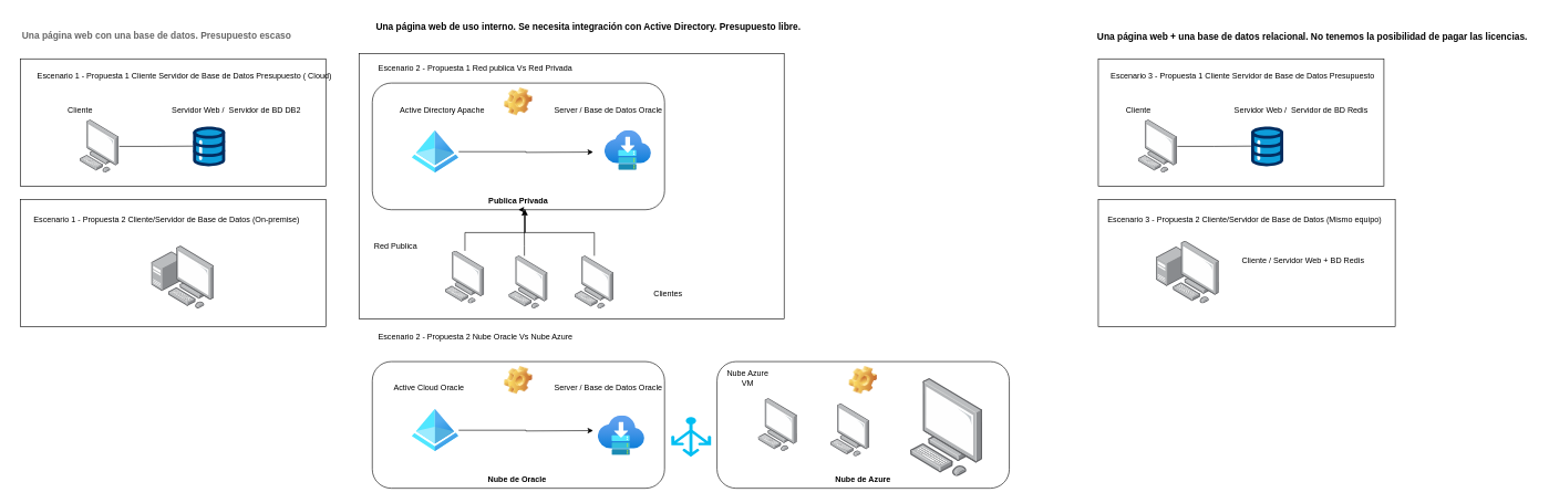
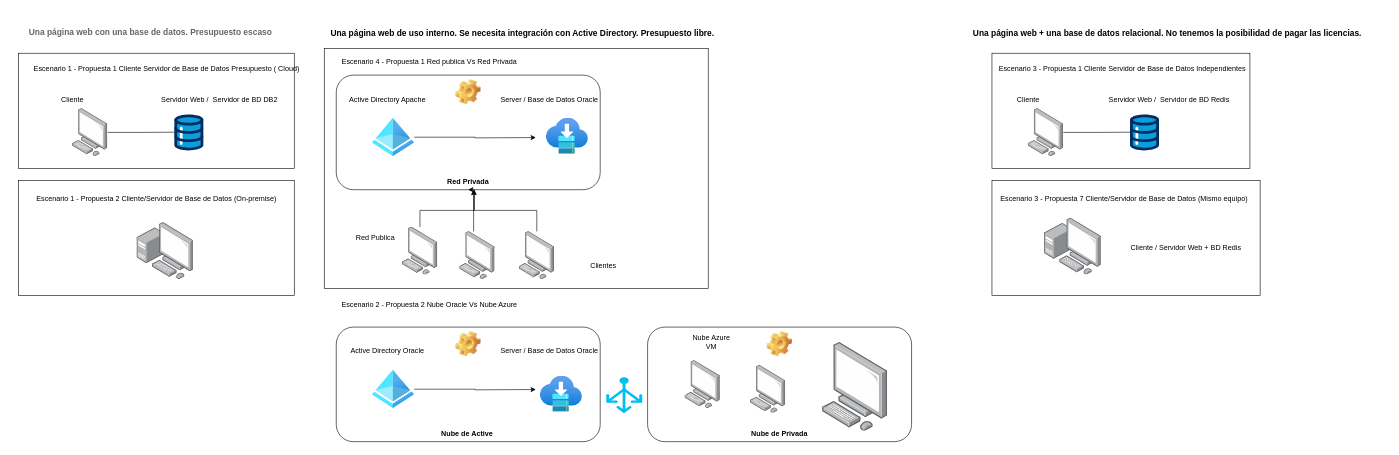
- <mxCell id="14" value="Una página web de uso interno. Se necesita integración con Active Directory. Presupuesto libre." style="text;html=1;align=center;verticalAlign=middle;resizable=0;points=[];autosize=1;strokeColor=none;fillColor=none;fontFamily=Helvetica;fontStyle=1;fontSize=14;" vertex="1" parent="1"><mxGeometry x="555" y="25" width="660" height="30" as="geometry" /></mxCell>
+ <mxCell id="14" value="Una página web de uso interno. Se necesita integración con Active Directory. Presupuesto libre." style="text;html=1;align=center;verticalAlign=middle;resizable=0;points=[];autosize=1;strokeColor=none;fillColor=none;fontFamily=Helvetica;fontStyle=1;fontSize=14;" vertex="1" parent="1"><mxGeometry x="540" y="40" width="660" height="30" as="geometry" /></mxCell>
- <mxCell id="45" value="&lt;div style=&quot;font-size: 14px;&quot;&gt;&lt;br style=&quot;font-size: 14px;&quot;&gt;&lt;/div&gt;&lt;div style=&quot;font-size: 14px;&quot;&gt;Una página web + una base de datos relacional. No tenemos la posibilidad de pagar las licencias.&lt;/div&gt;" style="text;html=1;align=center;verticalAlign=middle;resizable=0;points=[];autosize=1;strokeColor=none;fillColor=none;fontStyle=1;fontSize=14;" vertex="1" parent="1"><mxGeometry x="1640" y="20" width="670" height="50" as="geometry" /></mxCell>
+ <mxCell id="45" value="&lt;div style=&quot;font-size: 14px;&quot;&gt;&lt;br style=&quot;font-size: 14px;&quot;&gt;&lt;/div&gt;&lt;div style=&quot;font-size: 14px;&quot;&gt;Una página web + una base de datos relacional. No tenemos la posibilidad de pagar las licencias.&lt;/div&gt;" style="text;html=1;align=center;verticalAlign=middle;resizable=0;points=[];autosize=1;strokeColor=none;fillColor=none;fontStyle=1;fontSize=14;" vertex="1" parent="1"><mxGeometry x="1610" y="20" width="670" height="50" as="geometry" /></mxCell>
- <mxCell id="13" value="&lt;span style=&quot;font-family: Rajdhani, sans-serif; color: rgb(102, 102, 102); background-color: transparent; font-weight: 700; font-variant-numeric: normal; font-variant-east-asian: normal; font-variant-alternates: normal; font-variant-position: normal; vertical-align: baseline;&quot;&gt;&lt;font style=&quot;font-size: 14px;&quot;&gt;Una página web con una base de datos. Presupuesto escaso&lt;/font&gt;&lt;/span&gt;&lt;span id=&quot;docs-internal-guid-23f4982b-7fff-37f4-737f-ac4e86f17d40&quot;&gt;&lt;/span&gt;" style="text;html=1;align=center;verticalAlign=middle;resizable=0;points=[];autosize=1;strokeColor=none;fillColor=none;fontSize=20;" vertex="1" parent="1"><mxGeometry x="20" y="30" width="430" height="40" as="geometry" /></mxCell>
+ <mxCell id="13" value="&lt;span style=&quot;font-family: Rajdhani, sans-serif; color: rgb(102, 102, 102); background-color: transparent; font-weight: 700; font-variant-numeric: normal; font-variant-east-asian: normal; font-variant-alternates: normal; font-variant-position: normal; vertical-align: baseline;&quot;&gt;&lt;font style=&quot;font-size: 14px;&quot;&gt;Una página web con una base de datos. Presupuesto escaso&lt;/font&gt;&lt;/span&gt;&lt;span id=&quot;docs-internal-guid-23f4982b-7fff-37f4-737f-ac4e86f17d40&quot;&gt;&lt;/span&gt;" style="text;html=1;align=center;verticalAlign=middle;resizable=0;points=[];autosize=1;strokeColor=none;fillColor=none;fontSize=20;" vertex="1" parent="1"><mxGeometry x="35" y="30" width="430" height="40" as="geometry" /></mxCell>
- <mxCell id="12" value="Escenario 2 - Propuesta 1 Red publica Vs Red Privada" style="text;html=1;align=center;verticalAlign=middle;resizable=0;points=[];autosize=1;strokeColor=none;fillColor=none;" vertex="1" parent="1"><mxGeometry x="555" y="88" width="320" height="30" as="geometry" /></mxCell>
+ <mxCell id="12" value="Escenario 4 - Propuesta 1 Red publica Vs Red Privada" style="text;html=1;align=center;verticalAlign=middle;resizable=0;points=[];autosize=1;strokeColor=none;fillColor=none;" vertex="1" parent="1"><mxGeometry x="555" y="88" width="320" height="30" as="geometry" /></mxCell>
- <mxCell id="50" value="Escenario 3 - Propuesta 1 Cliente Servidor de Base de Datos Presupuesto" style="text;html=1;align=center;verticalAlign=middle;resizable=0;points=[];autosize=1;strokeColor=none;fillColor=none;" vertex="1" parent="1"><mxGeometry x="1650" y="99" width="440" height="30" as="geometry" /></mxCell>
+ <mxCell id="50" value="Escenario 3 - Propuesta 1 Cliente Servidor de Base de Datos Independientes" style="text;html=1;align=center;verticalAlign=middle;resizable=0;points=[];autosize=1;strokeColor=none;fillColor=none;" vertex="1" parent="1"><mxGeometry x="1650" y="99" width="440" height="30" as="geometry" /></mxCell>
- <mxCell id="28" value="Servidor Web /&amp;nbsp; Servidor de BD DB2" style="text;html=1;align=center;verticalAlign=middle;resizable=0;points=[];autosize=1;strokeColor=none;fillColor=none;" vertex="1" parent="1"><mxGeometry x="245" y="150" width="220" height="30" as="geometry" /></mxCell>
+ <mxCell id="28" value="Servidor Web /&amp;nbsp; Servidor de BD DB2" style="text;html=1;align=center;verticalAlign=middle;resizable=0;points=[];autosize=1;strokeColor=none;fillColor=none;" vertex="1" parent="1"><mxGeometry x="255" y="150" width="220" height="30" as="geometry" /></mxCell>
- <mxCell id="20" value="Active Directory Apache" style="text;html=1;align=center;verticalAlign=middle;resizable=0;points=[];autosize=1;strokeColor=none;fillColor=none;" vertex="1" parent="1"><mxGeometry x="590" y="150" width="150" height="30" as="geometry" /></mxCell>
+ <mxCell id="20" value="Active Directory Apache" style="text;html=1;align=center;verticalAlign=middle;resizable=0;points=[];autosize=1;strokeColor=none;fillColor=none;" vertex="1" parent="1"><mxGeometry x="570" y="150" width="150" height="30" as="geometry" /></mxCell>
- <mxCell id="56" value="Servidor Web /&amp;nbsp; Servidor de BD Redis" style="text;html=1;align=center;verticalAlign=middle;resizable=0;points=[];autosize=1;strokeColor=none;fillColor=none;" vertex="1" parent="1"><mxGeometry x="1848" y="150" width="220" height="30" as="geometry" /></mxCell>
+ <mxCell id="56" value="Servidor Web /&amp;nbsp; Servidor de BD Redis" style="text;html=1;align=center;verticalAlign=middle;resizable=0;points=[];autosize=1;strokeColor=none;fillColor=none;" vertex="1" parent="1"><mxGeometry x="1838" y="150" width="220" height="30" as="geometry" /></mxCell>
- <mxCell id="15" value="Publica Privada" style="label;whiteSpace=wrap;html=1;align=center;verticalAlign=bottom;spacingLeft=0;spacingBottom=4;imageAlign=center;imageVerticalAlign=top;image=img/clipart/Gear_128x128.png" vertex="1" parent="1"><mxGeometry x="560" y="124.5" width="440" height="191" as="geometry" /></mxCell>
+ <mxCell id="15" value="Red Privada" style="label;whiteSpace=wrap;html=1;align=center;verticalAlign=bottom;spacingLeft=0;spacingBottom=4;imageAlign=center;imageVerticalAlign=top;image=img/clipart/Gear_128x128.png" vertex="1" parent="1"><mxGeometry x="560" y="124.5" width="440" height="191" as="geometry" /></mxCell>
- <mxCell id="52" value="Escenario 3 - Propuesta 2 Cliente/Servidor de Base de Datos (Mismo equipo)" style="text;html=1;align=center;verticalAlign=middle;resizable=0;points=[];autosize=1;strokeColor=none;fillColor=none;" vertex="1" parent="1"><mxGeometry x="1653" y="315" width="440" height="30" as="geometry" /></mxCell>
+ <mxCell id="52" value="Escenario 3 - Propuesta 7 Cliente/Servidor de Base de Datos (Mismo equipo)" style="text;html=1;align=center;verticalAlign=middle;resizable=0;points=[];autosize=1;strokeColor=none;fillColor=none;" vertex="1" parent="1"><mxGeometry x="1653" y="315" width="440" height="30" as="geometry" /></mxCell>
- <mxCell id="8" value="Escenario 1 - Propuesta 2 Cliente/Servidor de Base de Datos (On-premise)" style="text;html=1;align=center;verticalAlign=middle;resizable=0;points=[];autosize=1;strokeColor=none;fillColor=none;" vertex="1" parent="1"><mxGeometry x="40" y="315.5" width="420" height="30" as="geometry" /></mxCell>
+ <mxCell id="8" value="Escenario 1 - Propuesta 2 Cliente/Servidor de Base de Datos (On-premise)" style="text;html=1;align=center;verticalAlign=middle;resizable=0;points=[];autosize=1;strokeColor=none;fillColor=none;" vertex="1" parent="1"><mxGeometry x="50" y="315.5" width="420" height="30" as="geometry" /></mxCell>
- <mxCell id="26" value="Red Publica" style="text;html=1;align=center;verticalAlign=middle;resizable=0;points=[];autosize=1;strokeColor=none;fillColor=none;" vertex="1" parent="1"><mxGeometry x="550" y="356" width="90" height="30" as="geometry" /></mxCell>
+ <mxCell id="26" value="Red Publica" style="text;html=1;align=center;verticalAlign=middle;resizable=0;points=[];autosize=1;strokeColor=none;fillColor=none;" vertex="1" parent="1"><mxGeometry x="580" y="381" width="90" height="30" as="geometry" /></mxCell>
- <mxCell id="54" value="Cliente / Servidor Web + BD Redis" style="text;html=1;align=center;verticalAlign=middle;resizable=0;points=[];autosize=1;strokeColor=none;fillColor=none;" vertex="1" parent="1"><mxGeometry x="1855.5" y="377.5" width="210" height="30" as="geometry" /></mxCell>
+ <mxCell id="54" value="Cliente / Servidor Web + BD Redis" style="text;html=1;align=center;verticalAlign=middle;resizable=0;points=[];autosize=1;strokeColor=none;fillColor=none;" vertex="1" parent="1"><mxGeometry x="1870.5" y="397.5" width="210" height="30" as="geometry" /></mxCell>
- <mxCell id="42" value="Nube Azure&lt;br&gt;VM" style="text;html=1;align=center;verticalAlign=middle;resizable=0;points=[];autosize=1;strokeColor=none;fillColor=none;" vertex="1" parent="1"><mxGeometry x="1080" y="550" width="90" height="40" as="geometry" /></mxCell>
+ <mxCell id="42" value="Nube Azure&lt;br&gt;VM" style="text;html=1;align=center;verticalAlign=middle;resizable=0;points=[];autosize=1;strokeColor=none;fillColor=none;" vertex="1" parent="1"><mxGeometry x="1140" y="550" width="90" height="40" as="geometry" /></mxCell>
- <mxCell id="35" value="Active Cloud Oracle" style="text;html=1;align=center;verticalAlign=middle;resizable=0;points=[];autosize=1;strokeColor=none;fillColor=none;" vertex="1" parent="1"><mxGeometry x="570" y="570" width="150" height="30" as="geometry" /></mxCell>
+ <mxCell id="35" value="Active Directory Oracle" style="text;html=1;align=center;verticalAlign=middle;resizable=0;points=[];autosize=1;strokeColor=none;fillColor=none;" vertex="1" parent="1"><mxGeometry x="570" y="570" width="150" height="30" as="geometry" /></mxCell>
- <mxCell id="31" value="Nube de Oracle&amp;nbsp;" style="label;whiteSpace=wrap;html=1;align=center;verticalAlign=bottom;spacingLeft=0;spacingBottom=4;imageAlign=center;imageVerticalAlign=top;image=img/clipart/Gear_128x128.png" vertex="1" parent="1"><mxGeometry x="560" y="544.5" width="440" height="191" as="geometry" /></mxCell>
+ <mxCell id="31" value="Nube de Active&amp;nbsp;" style="label;whiteSpace=wrap;html=1;align=center;verticalAlign=bottom;spacingLeft=0;spacingBottom=4;imageAlign=center;imageVerticalAlign=top;image=img/clipart/Gear_128x128.png" vertex="1" parent="1"><mxGeometry x="560" y="544.5" width="440" height="191" as="geometry" /></mxCell>
- <mxCell id="38" value="Nube de Azure" style="label;whiteSpace=wrap;html=1;align=center;verticalAlign=bottom;spacingLeft=0;spacingBottom=4;imageAlign=center;imageVerticalAlign=top;image=img/clipart/Gear_128x128.png" vertex="1" parent="1"><mxGeometry x="1079" y="544.5" width="440" height="191" as="geometry" /></mxCell>
+ <mxCell id="38" value="Nube de Privada" style="label;whiteSpace=wrap;html=1;align=center;verticalAlign=bottom;spacingLeft=0;spacingBottom=4;imageAlign=center;imageVerticalAlign=top;image=img/clipart/Gear_128x128.png" vertex="1" parent="1"><mxGeometry x="1079" y="544.5" width="440" height="191" as="geometry" /></mxCell>
